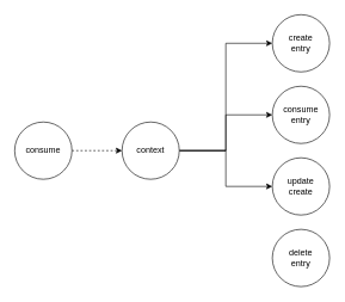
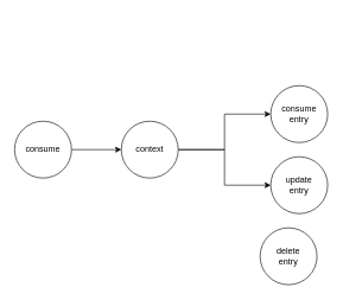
- <mxCell id="4" style="edgeStyle=orthogonalEdgeStyle;rounded=0;orthogonalLoop=1;jettySize=auto;html=1;entryX=0;entryY=0.5;entryDx=0;entryDy=0;" edge="1" parent="1" source="7" target="8"><mxGeometry relative="1" as="geometry" /></mxCell>
- <mxCell id="8" value="&lt;div&gt;create&lt;/div&gt;&lt;div&gt;entry&lt;br&gt;&lt;/div&gt;" style="ellipse;whiteSpace=wrap;html=1;aspect=fixed;" vertex="1" parent="1"><mxGeometry x="380" y="20" width="80" height="80" as="geometry" /></mxCell>
- <mxCell id="2" style="edgeStyle=orthogonalEdgeStyle;rounded=0;orthogonalLoop=1;jettySize=auto;html=1;dashed=1;" edge="1" parent="1" source="3" target="7"><mxGeometry relative="1" as="geometry" /></mxCell>
+ <mxCell id="2" style="edgeStyle=orthogonalEdgeStyle;rounded=0;orthogonalLoop=1;jettySize=auto;html=1;" edge="1" parent="1" source="3" target="7"><mxGeometry relative="1" as="geometry" /></mxCell>
- <mxCell id="10" value="update&lt;div&gt;create&lt;br&gt;&lt;/div&gt;" style="ellipse;whiteSpace=wrap;html=1;aspect=fixed;" vertex="1" parent="1"><mxGeometry x="380" y="220" width="80" height="80" as="geometry" /></mxCell>
+ <mxCell id="10" value="update&lt;div&gt;entry&lt;br&gt;&lt;/div&gt;" style="ellipse;whiteSpace=wrap;html=1;aspect=fixed;" vertex="1" parent="1"><mxGeometry x="380" y="220" width="80" height="80" as="geometry" /></mxCell>
- <mxCell id="11" value="delete&lt;br&gt;&lt;div&gt;entry&lt;br&gt;&lt;/div&gt;" style="ellipse;whiteSpace=wrap;html=1;aspect=fixed;" vertex="1" parent="1"><mxGeometry x="380" y="320" width="80" height="80" as="geometry" /></mxCell>
+ <mxCell id="11" value="delete&lt;br&gt;&lt;div&gt;entry&lt;br&gt;&lt;/div&gt;" style="ellipse;whiteSpace=wrap;html=1;aspect=fixed;" vertex="1" parent="1"><mxGeometry x="365" y="320" width="80" height="80" as="geometry" /></mxCell>
